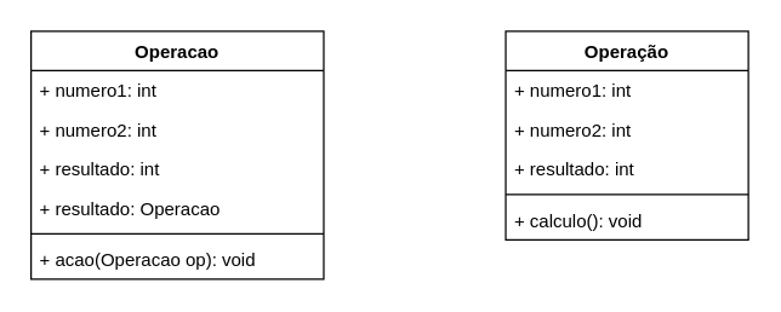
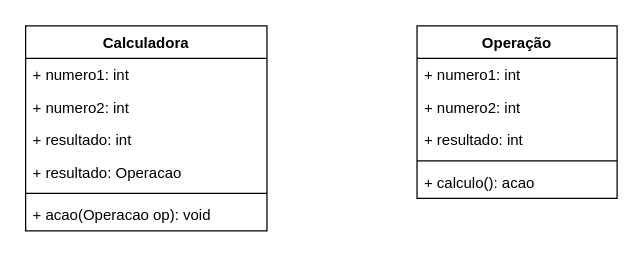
- <mxCell id="2" value="Operacao" style="swimlane;fontStyle=1;align=center;verticalAlign=top;childLayout=stackLayout;horizontal=1;startSize=26;horizontalStack=0;resizeParent=1;resizeParentMax=0;resizeLast=0;collapsible=1;marginBottom=0;" vertex="1" parent="1"><mxGeometry x="20" y="20" width="193" height="164" as="geometry" /></mxCell>
+ <mxCell id="2" value="Calculadora" style="swimlane;fontStyle=1;align=center;verticalAlign=top;childLayout=stackLayout;horizontal=1;startSize=26;horizontalStack=0;resizeParent=1;resizeParentMax=0;resizeLast=0;collapsible=1;marginBottom=0;" vertex="1" parent="1"><mxGeometry x="20" y="20" width="193" height="164" as="geometry" /></mxCell>
- <mxCell id="14" value="+ calculo(): void" style="text;strokeColor=none;fillColor=none;align=left;verticalAlign=top;spacingLeft=4;spacingRight=4;overflow=hidden;rotatable=0;points=[[0,0.5],[1,0.5]];portConstraint=eastwest;" vertex="1" parent="9"><mxGeometry y="112" width="160" height="26" as="geometry" /></mxCell>
+ <mxCell id="14" value="+ calculo(): acao" style="text;strokeColor=none;fillColor=none;align=left;verticalAlign=top;spacingLeft=4;spacingRight=4;overflow=hidden;rotatable=0;points=[[0,0.5],[1,0.5]];portConstraint=eastwest;" vertex="1" parent="9"><mxGeometry y="112" width="160" height="26" as="geometry" /></mxCell>
